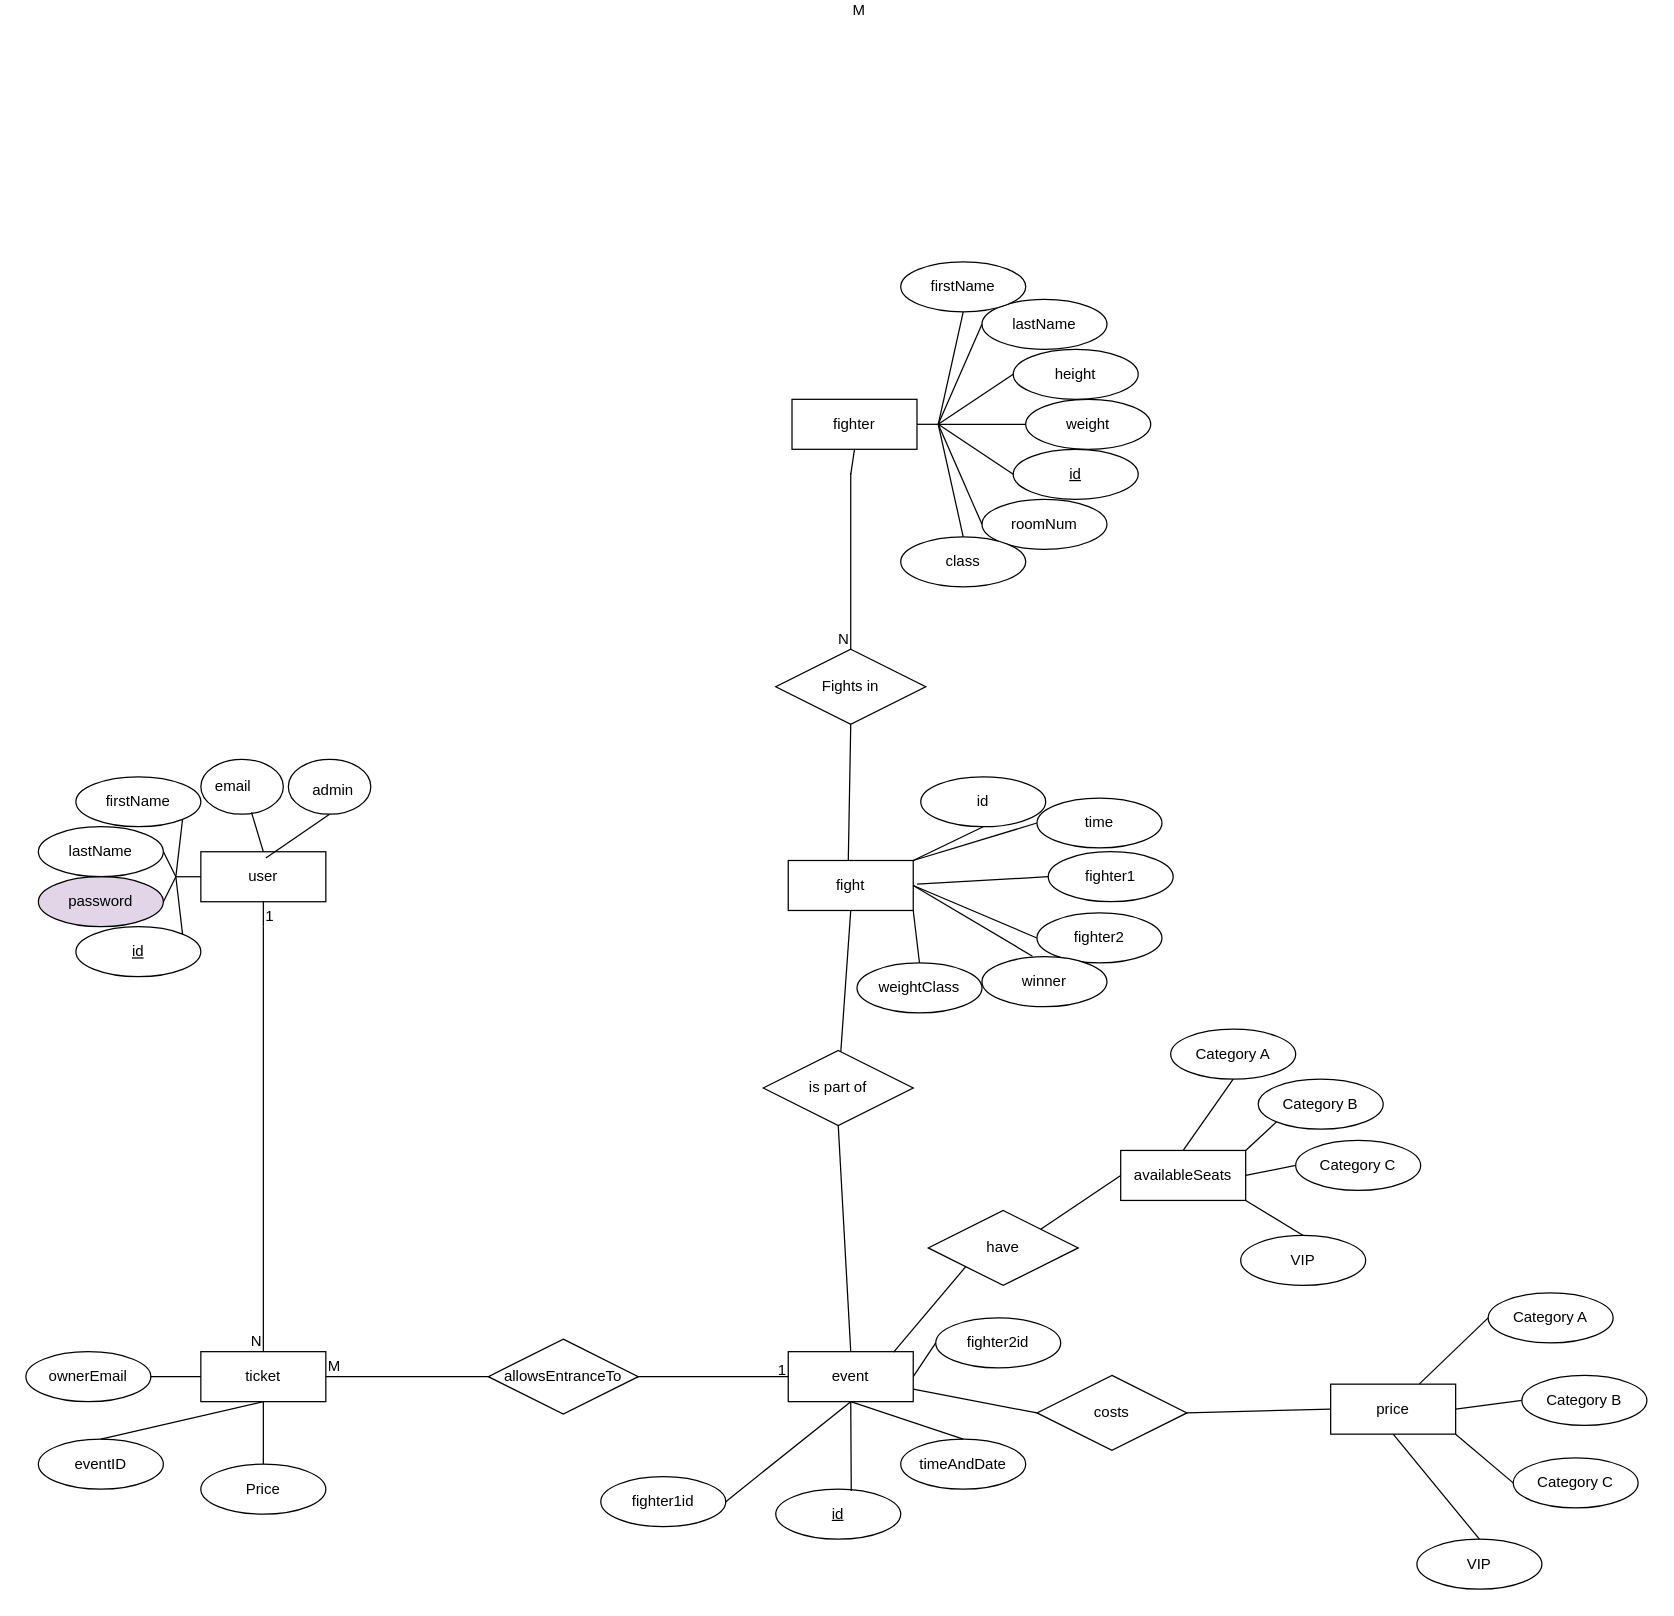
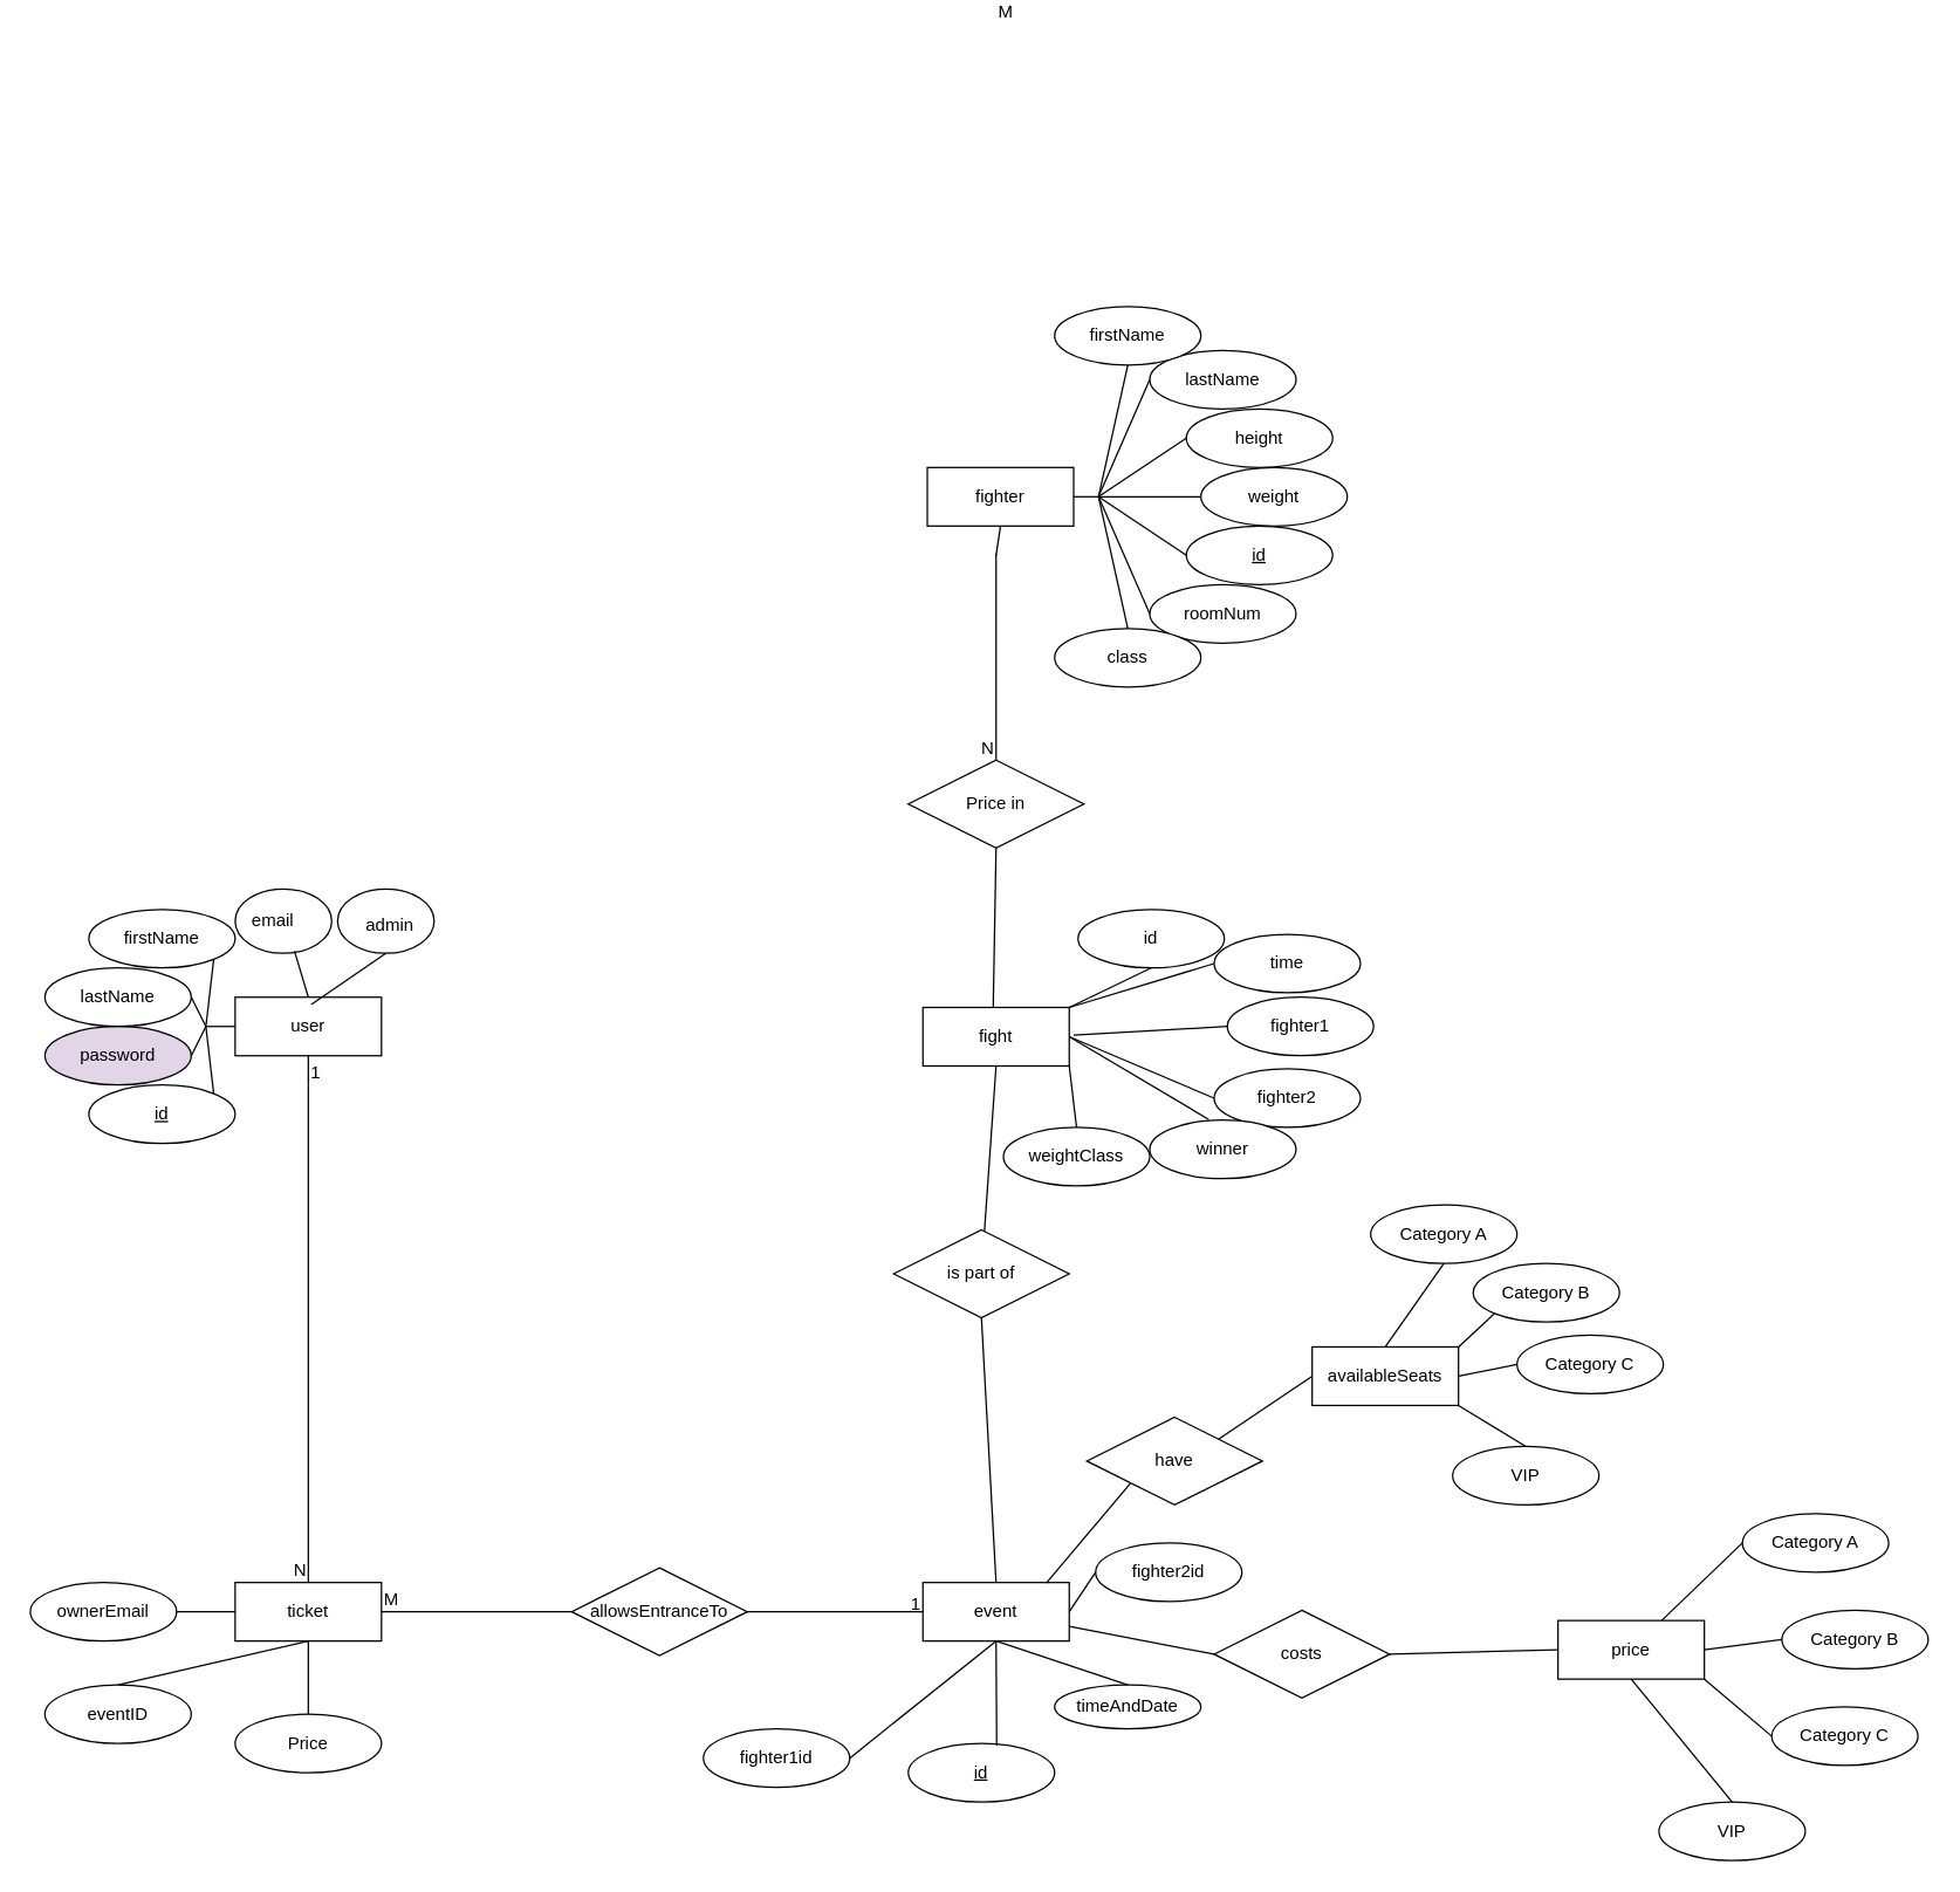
- <mxCell id="31" value="Fights in" style="shape=rhombus;perimeter=rhombusPerimeter;whiteSpace=wrap;html=1;align=center;" parent="1" vertex="1"><mxGeometry x="620" y="330" width="120" height="60" as="geometry" /></mxCell>
+ <mxCell id="31" value="Price in" style="shape=rhombus;perimeter=rhombusPerimeter;whiteSpace=wrap;html=1;align=center;" parent="1" vertex="1"><mxGeometry x="620" y="330" width="120" height="60" as="geometry" /></mxCell>
- <mxCell id="37" value="timeAndDate" style="ellipse;whiteSpace=wrap;html=1;align=center;" parent="1" vertex="1"><mxGeometry x="720" y="962" width="100" height="40" as="geometry" /></mxCell>
+ <mxCell id="37" value="timeAndDate" style="ellipse;whiteSpace=wrap;html=1;align=center;" parent="1" vertex="1"><mxGeometry x="720" y="962" width="100" height="30" as="geometry" /></mxCell>
